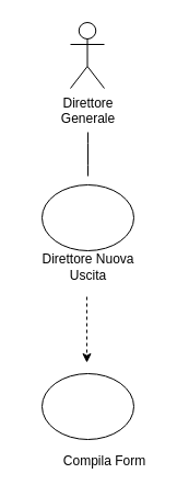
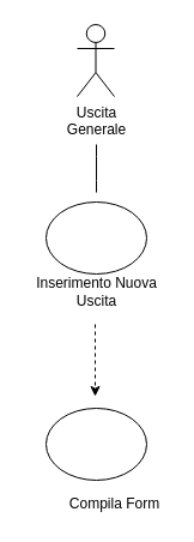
- <mxCell id="2" value="&lt;div&gt;Direttore&lt;/div&gt;&lt;div&gt;Generale&lt;br&gt;&lt;/div&gt;" style="shape=umlActor;verticalLabelPosition=bottom;verticalAlign=top;html=1;outlineConnect=0;" vertex="1" parent="1"><mxGeometry x="64" y="20" width="31" height="60" as="geometry" /></mxCell>
+ <mxCell id="2" value="&lt;div&gt;Uscita&lt;/div&gt;&lt;div&gt;Generale&lt;br&gt;&lt;/div&gt;" style="shape=umlActor;verticalLabelPosition=bottom;verticalAlign=top;html=1;outlineConnect=0;" vertex="1" parent="1"><mxGeometry x="64" y="20" width="31" height="60" as="geometry" /></mxCell>
- <mxCell id="4" value="&lt;div&gt;Direttore Nuova&lt;/div&gt;&lt;div&gt;Uscita&lt;br&gt;&lt;/div&gt;" style="text;html=1;align=center;verticalAlign=middle;resizable=0;points=[];autosize=1;" vertex="1" parent="1"><mxGeometry x="20" y="228" width="120" height="30" as="geometry" /></mxCell>
+ <mxCell id="4" value="&lt;div&gt;Inserimento Nuova&lt;/div&gt;&lt;div&gt;Uscita&lt;br&gt;&lt;/div&gt;" style="text;html=1;align=center;verticalAlign=middle;resizable=0;points=[];autosize=1;" vertex="1" parent="1"><mxGeometry x="20" y="228" width="120" height="30" as="geometry" /></mxCell>
